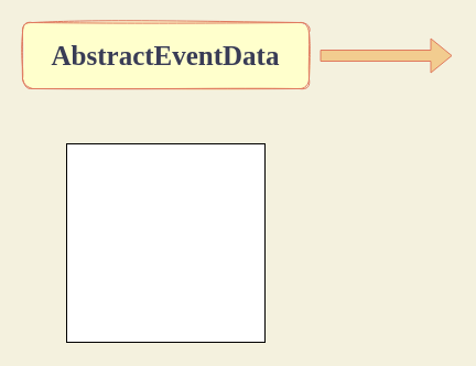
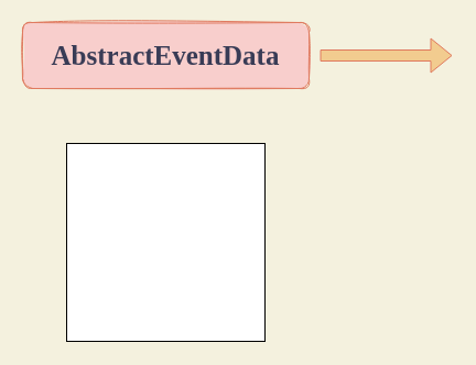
- <mxCell id="2" value="&lt;h1 style=&quot;font-size: 25px;&quot;&gt;&lt;font face=&quot;Comic Sans MS&quot; style=&quot;font-size: 25px;&quot;&gt;AbstractEventData&lt;/font&gt;&lt;/h1&gt;" style="rounded=1;html=1;sketch=1;strokeColor=#E07A5F;fontColor=#393C56;fillStyle=solid;fillColor=#FFFFCC;whiteSpace=wrap;fontSize=25;" vertex="1" parent="1"><mxGeometry x="20" y="20" width="260" height="60" as="geometry" /></mxCell>
+ <mxCell id="2" value="&lt;h1 style=&quot;font-size: 25px;&quot;&gt;&lt;font face=&quot;Comic Sans MS&quot; style=&quot;font-size: 25px;&quot;&gt;AbstractEventData&lt;/font&gt;&lt;/h1&gt;" style="rounded=1;html=1;sketch=1;strokeColor=#E07A5F;fontColor=#393C56;fillStyle=solid;fillColor=#f8cecc;whiteSpace=wrap;fontSize=25;" vertex="1" parent="1"><mxGeometry x="20" y="20" width="260" height="60" as="geometry" /></mxCell>
